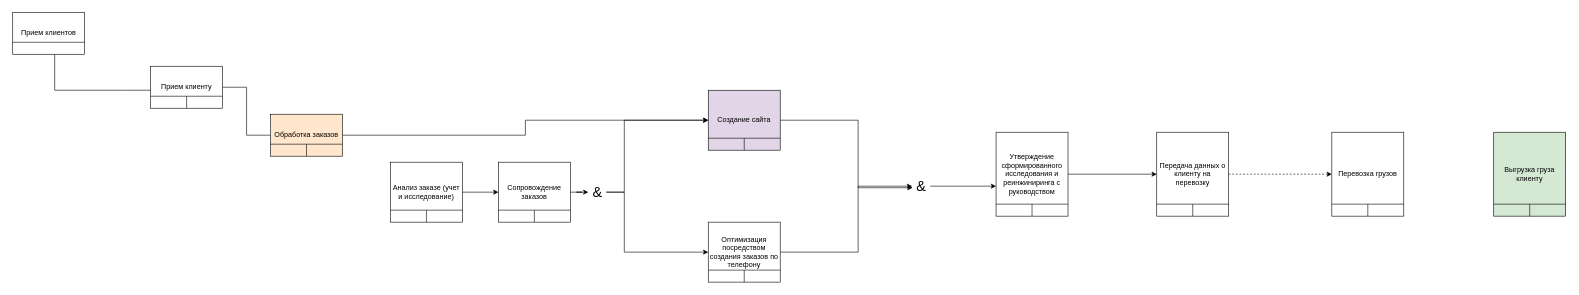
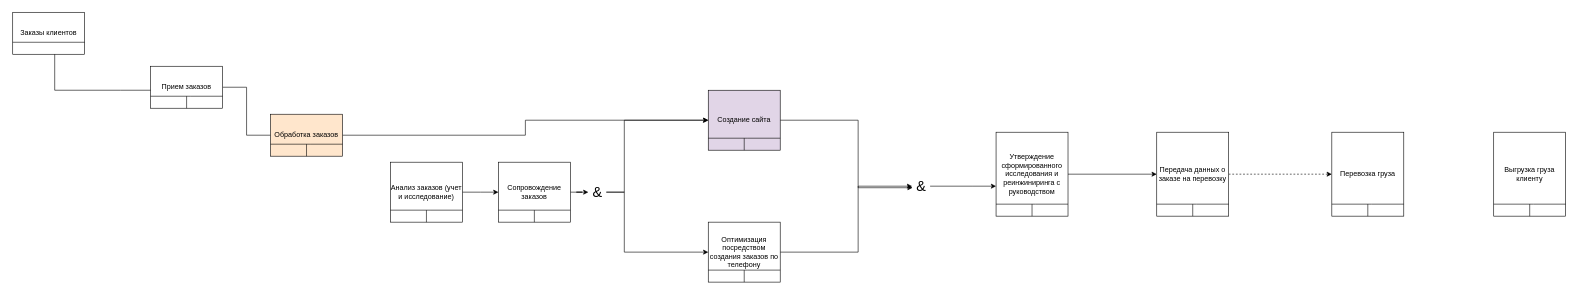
- <mxCell id="2" value="Прием клиентов" style="rounded=0;whiteSpace=wrap;html=1;" vertex="1" parent="1"><mxGeometry x="20" y="20" width="120" height="70" as="geometry" /></mxCell>
+ <mxCell id="2" value="Заказы клиентов" style="rounded=0;whiteSpace=wrap;html=1;" vertex="1" parent="1"><mxGeometry x="20" y="20" width="120" height="70" as="geometry" /></mxCell>
- <mxCell id="5" value="Прием клиенту" style="rounded=0;whiteSpace=wrap;html=1;" vertex="1" parent="1"><mxGeometry x="250" y="110" width="120" height="70" as="geometry" /></mxCell>
+ <mxCell id="5" value="Прием заказов" style="rounded=0;whiteSpace=wrap;html=1;" vertex="1" parent="1"><mxGeometry x="250" y="110" width="120" height="70" as="geometry" /></mxCell>
- <mxCell id="39" value="Передача данных о клиенту на перевозку" style="rounded=0;whiteSpace=wrap;html=1;" vertex="1" parent="1"><mxGeometry x="1928" y="220" width="120" height="140" as="geometry" /></mxCell>
+ <mxCell id="39" value="Передача данных о заказе на перевозку" style="rounded=0;whiteSpace=wrap;html=1;" vertex="1" parent="1"><mxGeometry x="1928" y="220" width="120" height="140" as="geometry" /></mxCell>
- <mxCell id="42" value="Перевозка грузов" style="rounded=0;whiteSpace=wrap;html=1;" vertex="1" parent="1"><mxGeometry x="2220" y="220" width="120" height="140" as="geometry" /></mxCell>
+ <mxCell id="42" value="Перевозка груза" style="rounded=0;whiteSpace=wrap;html=1;" vertex="1" parent="1"><mxGeometry x="2220" y="220" width="120" height="140" as="geometry" /></mxCell>
- <mxCell id="45" value="Выгрузка груза клиенту" style="rounded=0;whiteSpace=wrap;html=1;fillColor=#d5e8d4;" vertex="1" parent="1"><mxGeometry x="2490" y="220" width="120" height="140" as="geometry" /></mxCell>
+ <mxCell id="45" value="Выгрузка груза клиенту" style="rounded=0;whiteSpace=wrap;html=1;" vertex="1" parent="1"><mxGeometry x="2490" y="220" width="120" height="140" as="geometry" /></mxCell>
- <mxCell id="14" value="Анализ заказе (учет и исследование)" style="rounded=0;whiteSpace=wrap;html=1;" vertex="1" parent="1"><mxGeometry x="650" y="270" width="120" height="100" as="geometry" /></mxCell>
+ <mxCell id="14" value="Анализ заказов (учет и исследование)" style="rounded=0;whiteSpace=wrap;html=1;" vertex="1" parent="1"><mxGeometry x="650" y="270" width="120" height="100" as="geometry" /></mxCell>
